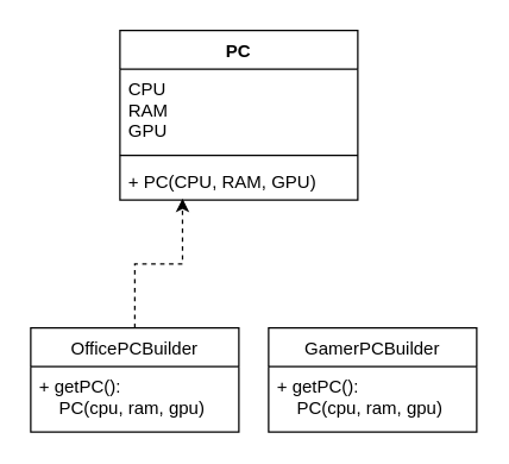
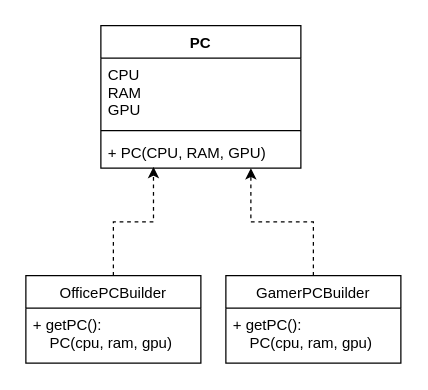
+ <mxCell id="9" style="edgeStyle=orthogonalEdgeStyle;rounded=0;orthogonalLoop=1;jettySize=auto;html=1;entryX=0.75;entryY=1;entryDx=0;entryDy=0;dashed=1;" edge="1" parent="1" source="10" target="2"><mxGeometry relative="1" as="geometry" /></mxCell>
